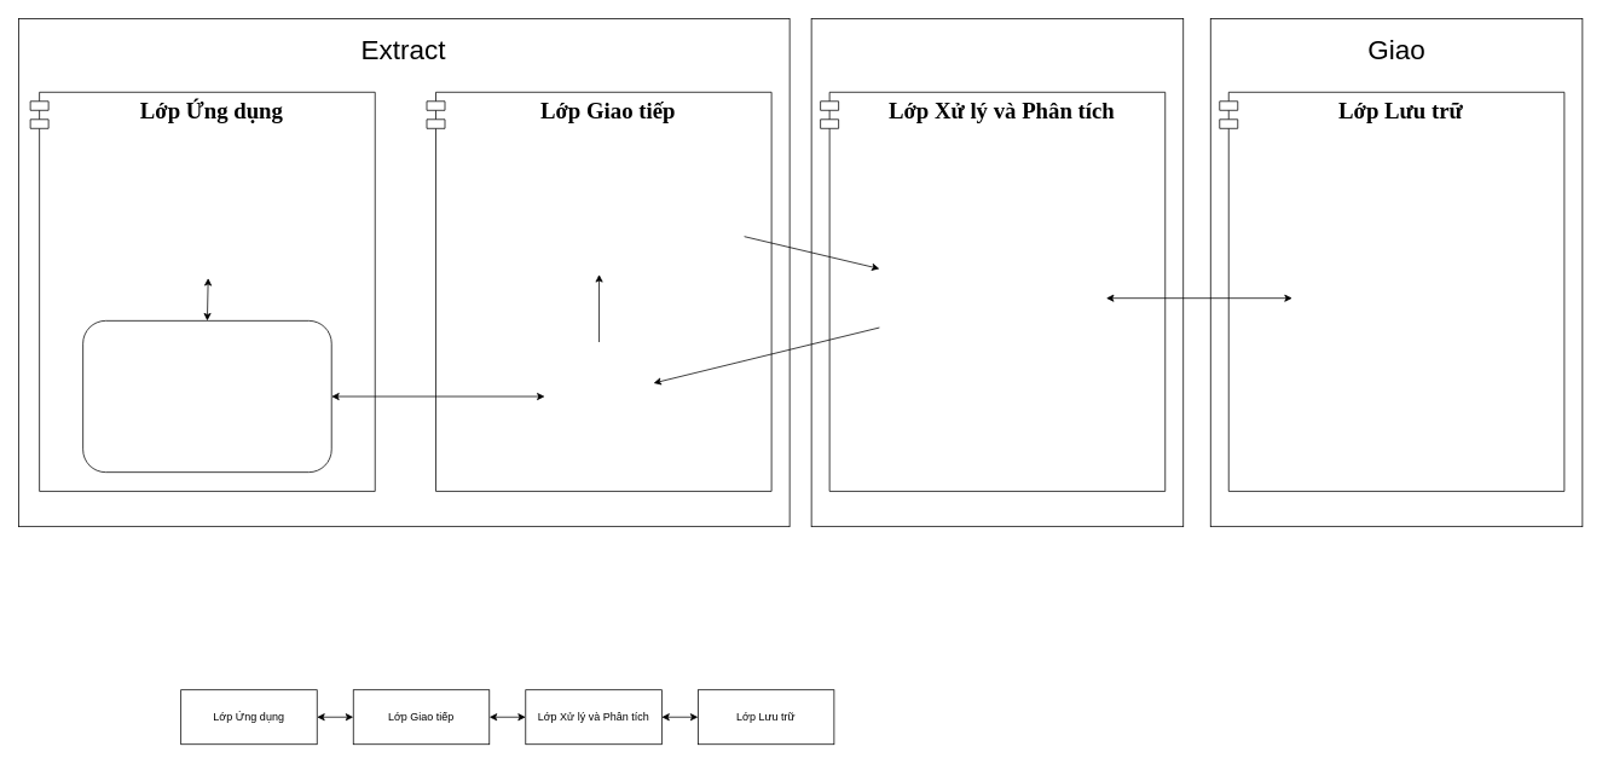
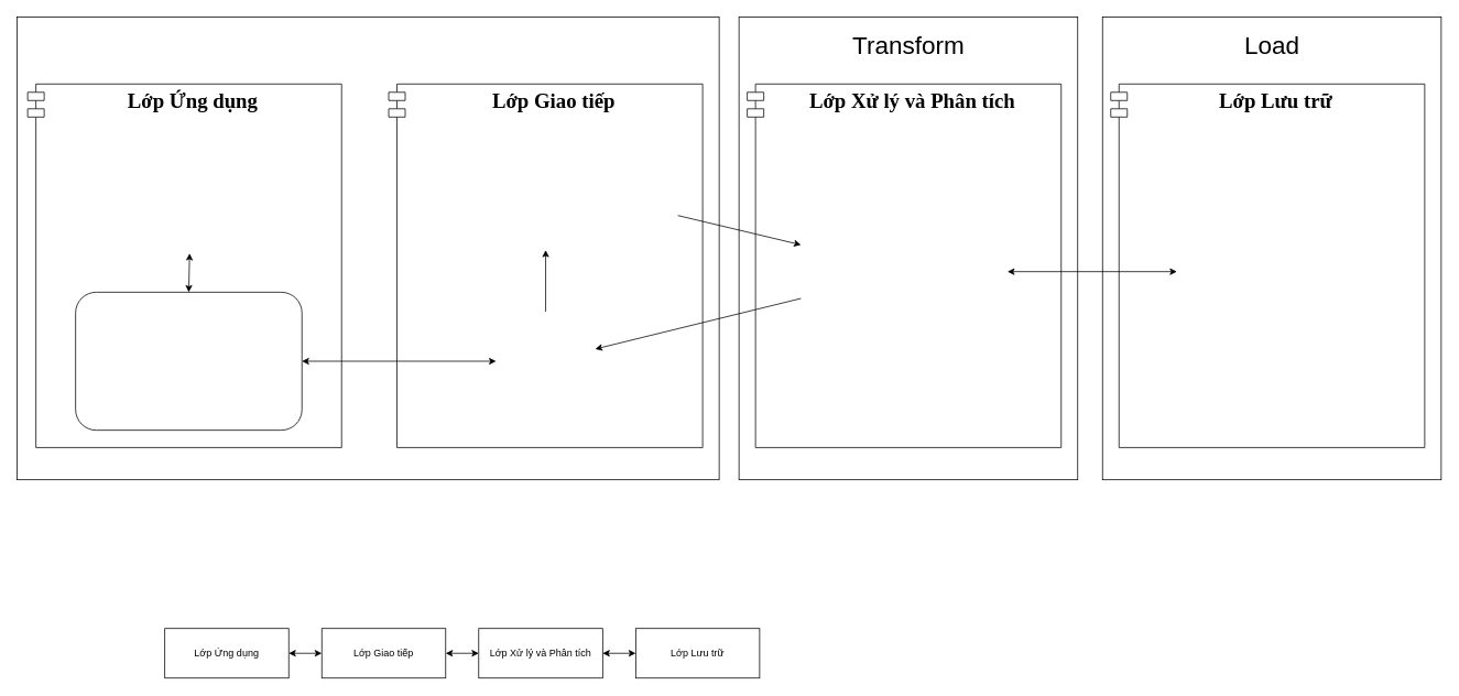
- <mxCell id="30" value="&lt;font style=&quot;font-size: 30px;&quot;&gt;Extract&lt;/font&gt;" style="text;html=1;align=center;verticalAlign=middle;resizable=0;points=[];autosize=1;strokeColor=none;fillColor=none;fontSize=30;" vertex="1" parent="1"><mxGeometry x="384" y="29" width="120" height="50" as="geometry" /></mxCell>
+ <mxCell id="31" value="&lt;font style=&quot;font-size: 30px;&quot;&gt;Transform&lt;/font&gt;" style="text;html=1;align=center;verticalAlign=middle;resizable=0;points=[];autosize=1;strokeColor=none;fillColor=none;fontSize=30;" vertex="1" parent="1"><mxGeometry x="1019" y="29" width="160" height="50" as="geometry" /></mxCell>
- <mxCell id="32" value="Giao" style="text;html=1;align=center;verticalAlign=middle;resizable=0;points=[];autosize=1;strokeColor=none;fillColor=none;fontSize=30;" vertex="1" parent="1"><mxGeometry x="1494" y="29" width="90" height="50" as="geometry" /></mxCell>
+ <mxCell id="32" value="Load" style="text;html=1;align=center;verticalAlign=middle;resizable=0;points=[];autosize=1;strokeColor=none;fillColor=none;fontSize=30;" vertex="1" parent="1"><mxGeometry x="1494" y="29" width="90" height="50" as="geometry" /></mxCell>
